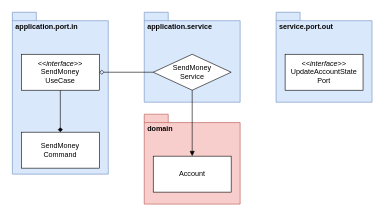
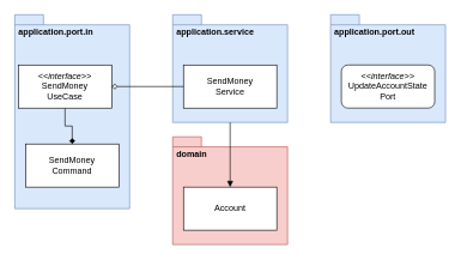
- <mxCell id="9" value="&amp;nbsp;service.port.out" style="shape=folder;fontStyle=1;spacingTop=10;tabWidth=40;tabHeight=14;tabPosition=left;html=1;whiteSpace=wrap;verticalAlign=top;align=left;fillColor=#dae8fc;strokeColor=#6c8ebf;" vertex="1" parent="1"><mxGeometry x="460" y="20" width="160" height="150" as="geometry" /></mxCell>
+ <mxCell id="9" value="&amp;nbsp;application.port.out" style="shape=folder;fontStyle=1;spacingTop=10;tabWidth=40;tabHeight=14;tabPosition=left;html=1;whiteSpace=wrap;verticalAlign=top;align=left;fillColor=#dae8fc;strokeColor=#6c8ebf;" vertex="1" parent="1"><mxGeometry x="460" y="20" width="160" height="150" as="geometry" /></mxCell>
- <mxCell id="8" value="&lt;div&gt;&lt;i&gt;&amp;lt;&amp;lt;interface&amp;gt;&amp;gt;&lt;/i&gt;&lt;/div&gt;SendMoney&lt;div&gt;UseCase&lt;/div&gt;" style="rounded=0;whiteSpace=wrap;html=1;" vertex="1" parent="1"><mxGeometry x="35" y="90" width="130" height="60" as="geometry" /></mxCell>
+ <mxCell id="8" value="&lt;div&gt;&lt;i&gt;&amp;lt;&amp;lt;interface&amp;gt;&amp;gt;&lt;/i&gt;&lt;/div&gt;SendMoney&lt;div&gt;UseCase&lt;/div&gt;" style="rounded=0;whiteSpace=wrap;html=1;" vertex="1" parent="1"><mxGeometry x="25" y="90" width="130" height="60" as="geometry" /></mxCell>
- <mxCell id="5" value="&lt;div&gt;&lt;span&gt;SendMoney&lt;/span&gt;&lt;/div&gt;&lt;div&gt;&lt;span&gt;Service&lt;/span&gt;&lt;/div&gt;" style="rhombus;whiteSpace=wrap;html=1;fontStyle=0;" vertex="1" parent="1"><mxGeometry x="255" y="90" width="130" height="60" as="geometry" /></mxCell>
+ <mxCell id="5" value="&lt;div&gt;&lt;span&gt;SendMoney&lt;/span&gt;&lt;/div&gt;&lt;div&gt;&lt;span&gt;Service&lt;/span&gt;&lt;/div&gt;" style="rounded=0;whiteSpace=wrap;html=1;fontStyle=0" vertex="1" parent="1"><mxGeometry x="255" y="90" width="130" height="60" as="geometry" /></mxCell>
- <mxCell id="10" value="&lt;div&gt;&lt;i&gt;&amp;lt;&amp;lt;interface&amp;gt;&amp;gt;&lt;/i&gt;&lt;/div&gt;UpdateAccountState&lt;div&gt;Port&lt;/div&gt;" style="rounded=0;whiteSpace=wrap;html=1;" vertex="1" parent="1"><mxGeometry x="475" y="90" width="130" height="60" as="geometry" /></mxCell>
+ <mxCell id="10" value="&lt;div&gt;&lt;i&gt;&amp;lt;&amp;lt;interface&amp;gt;&amp;gt;&lt;/i&gt;&lt;/div&gt;UpdateAccountState&lt;div&gt;Port&lt;/div&gt;" style="whiteSpace=wrap;html=1;rounded=1;" vertex="1" parent="1"><mxGeometry x="475" y="90" width="130" height="60" as="geometry" /></mxCell>
- <mxCell id="13" style="edgeStyle=orthogonalEdgeStyle;rounded=0;orthogonalLoop=1;jettySize=auto;html=1;entryX=0.5;entryY=1;entryDx=0;entryDy=0;startArrow=block;startFill=1;endArrow=none;endFill=0;" edge="1" parent="1" source="3" target="5"><mxGeometry relative="1" as="geometry" /></mxCell>
+ <mxCell id="13" style="edgeStyle=orthogonalEdgeStyle;rounded=0;orthogonalLoop=1;jettySize=auto;html=1;startArrow=block;startFill=1;endArrow=none;endFill=0;" edge="1" parent="1" source="3" target="4"><mxGeometry relative="1" as="geometry" /></mxCell>
- <mxCell id="11" value="&lt;div&gt;&lt;span&gt;SendMoney&lt;/span&gt;&lt;/div&gt;&lt;div&gt;&lt;span&gt;Command&lt;/span&gt;&lt;/div&gt;" style="rounded=0;whiteSpace=wrap;html=1;fontStyle=0" vertex="1" parent="1"><mxGeometry x="35" y="220" width="130" height="60" as="geometry" /></mxCell>
+ <mxCell id="11" value="&lt;div&gt;&lt;span&gt;SendMoney&lt;/span&gt;&lt;/div&gt;&lt;div&gt;&lt;span&gt;Command&lt;/span&gt;&lt;/div&gt;" style="rounded=0;whiteSpace=wrap;html=1;fontStyle=0" vertex="1" parent="1"><mxGeometry x="35" y="200" width="130" height="60" as="geometry" /></mxCell>
